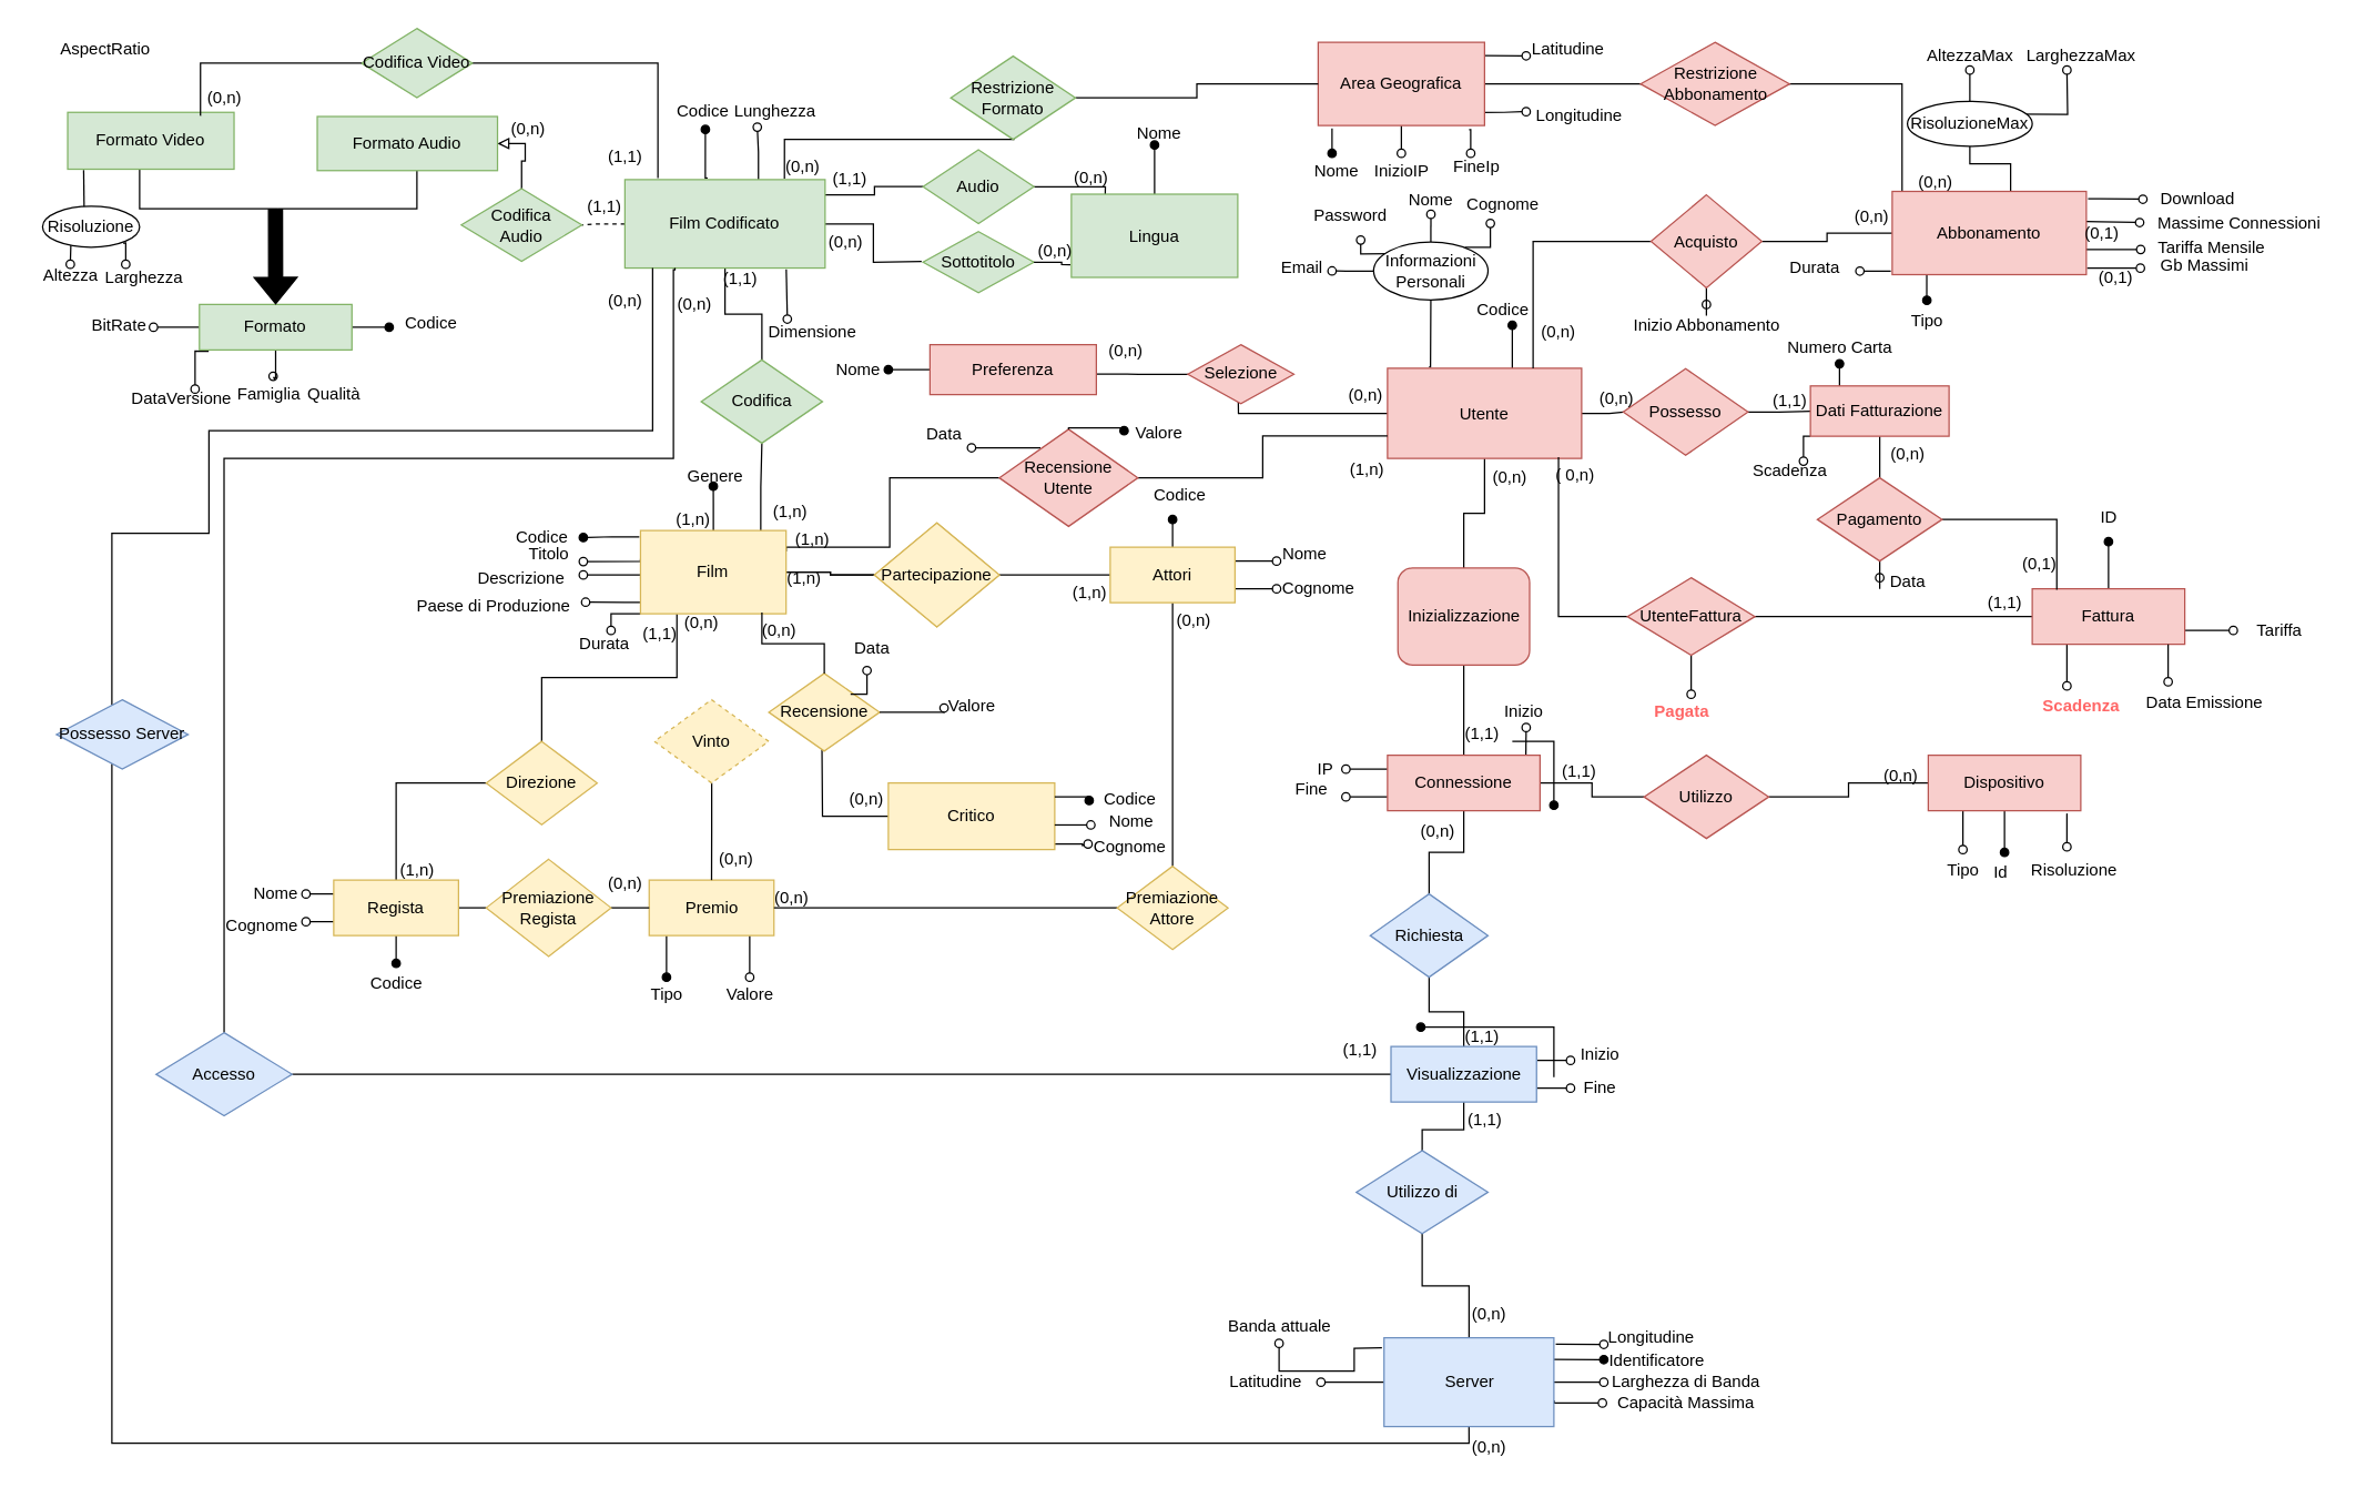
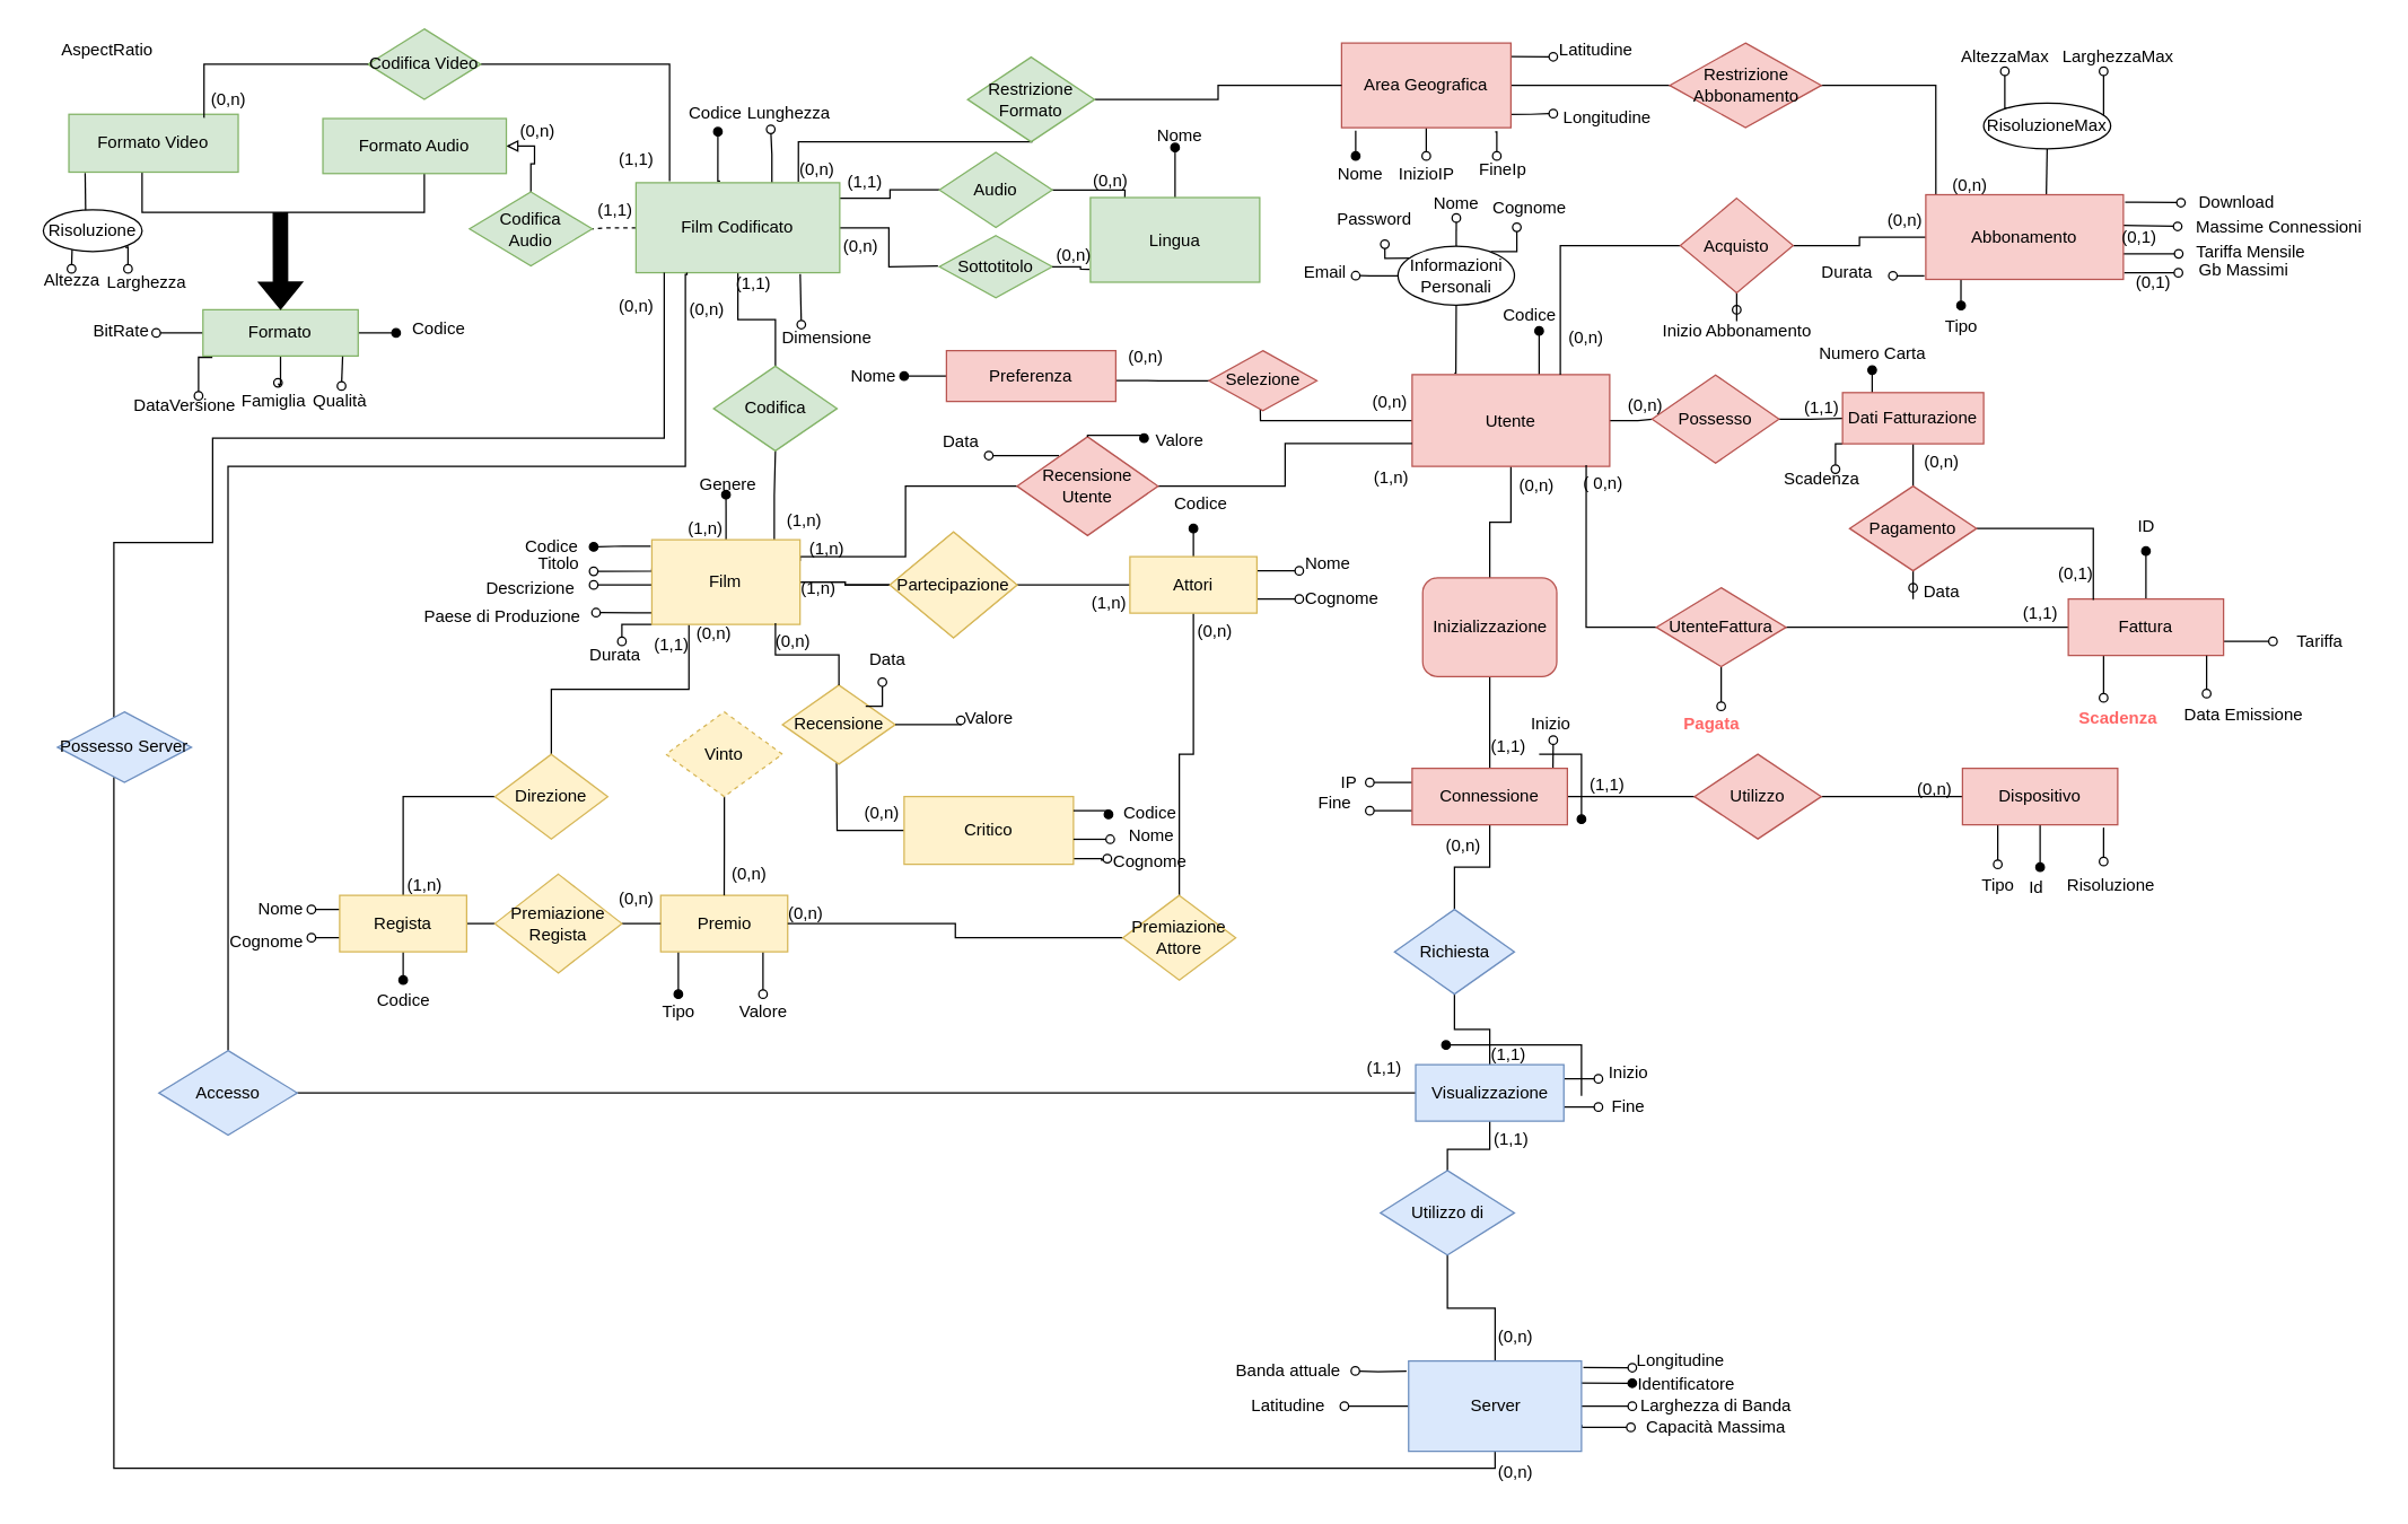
- <mxCell id="305" value="RisoluzioneMax" style="ellipse;whiteSpace=wrap;html=1;" vertex="1" parent="1"><mxGeometry x="1375" y="72.5" width="90" height="32.5" as="geometry" /></mxCell>
+ <mxCell id="305" value="RisoluzioneMax" style="ellipse;whiteSpace=wrap;html=1;" vertex="1" parent="1"><mxGeometry x="1405" y="72.5" width="90" height="32.5" as="geometry" /></mxCell>
+ <mxCell id="270" style="edgeStyle=orthogonalEdgeStyle;rounded=0;orthogonalLoop=1;jettySize=auto;html=1;entryX=0.522;entryY=0.042;entryDx=0;entryDy=0;entryPerimeter=0;exitX=0.9;exitY=1.011;exitDx=0;exitDy=0;exitPerimeter=0;endArrow=oval;endFill=0;" parent="1" source="53" target="218" edge="1"><mxGeometry relative="1" as="geometry" /></mxCell>
- <mxCell id="100" value="Utilizzo" style="rhombus;whiteSpace=wrap;html=1;fillColor=#f8cecc;strokeColor=#b85450;" parent="1" vertex="1"><mxGeometry x="1185" y="544" width="90" height="60" as="geometry" /></mxCell>
+ <mxCell id="100" value="Utilizzo" style="rhombus;whiteSpace=wrap;html=1;fillColor=#f8cecc;strokeColor=#b85450;" parent="1" vertex="1"><mxGeometry x="1200" y="534" width="90" height="60" as="geometry" /></mxCell>
- <mxCell id="28" value="Premiazione Attore" style="rhombus;whiteSpace=wrap;html=1;fillColor=#fff2cc;strokeColor=#d6b656;" parent="1" vertex="1"><mxGeometry x="805" y="624" width="80" height="60" as="geometry" /></mxCell>
+ <mxCell id="28" value="Premiazione Attore" style="rhombus;whiteSpace=wrap;html=1;fillColor=#fff2cc;strokeColor=#d6b656;" parent="1" vertex="1"><mxGeometry x="795" y="634" width="80" height="60" as="geometry" /></mxCell>
- <mxCell id="213" value="Banda attuale" style="text;html=1;align=center;verticalAlign=middle;resizable=0;points=[];autosize=1;strokeColor=none;fillColor=none;" parent="1" vertex="1"><mxGeometry x="873.75" y="944" width="96" height="24" as="geometry" /></mxCell>
+ <mxCell id="213" value="Banda attuale" style="text;html=1;align=center;verticalAlign=middle;resizable=0;points=[];autosize=1;strokeColor=none;fillColor=none;" parent="1" vertex="1"><mxGeometry x="863.75" y="959" width="96" height="24" as="geometry" /></mxCell>
